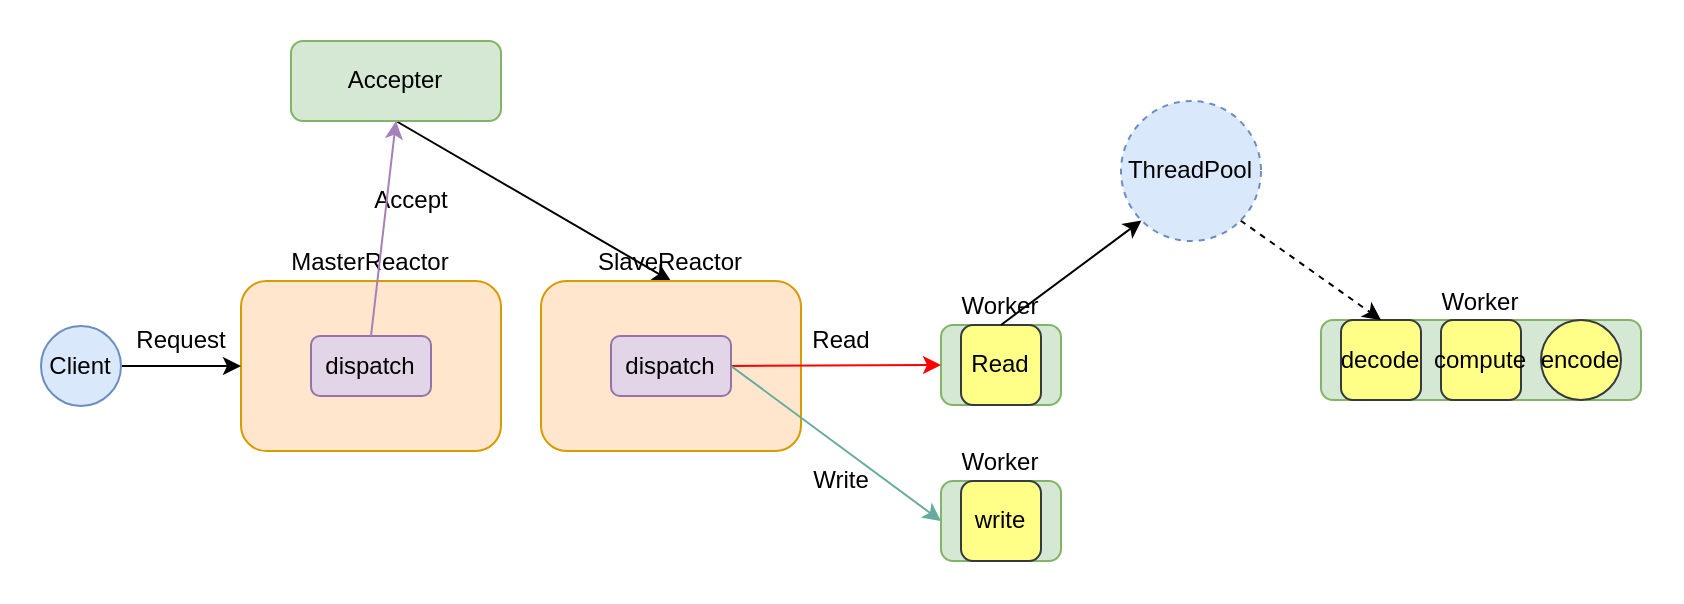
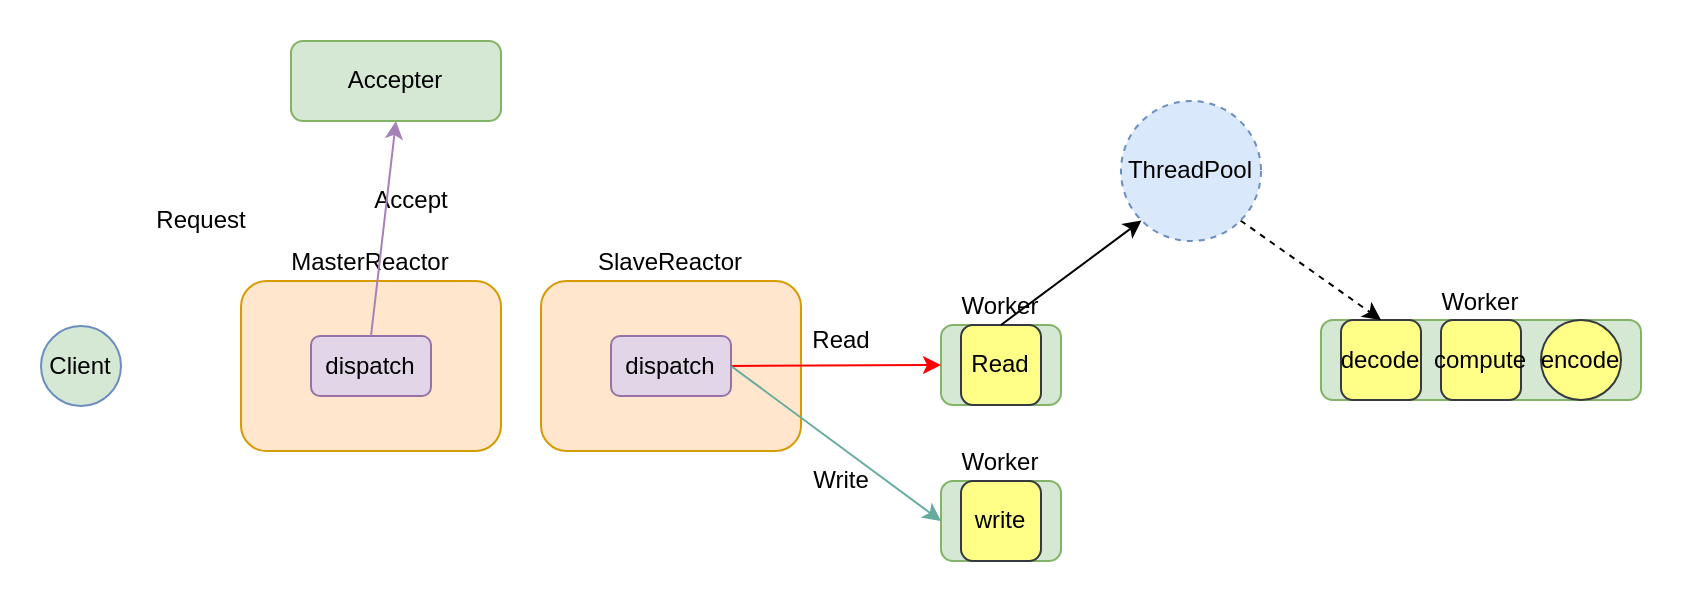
- <mxCell id="5" style="rounded=0;orthogonalLoop=1;jettySize=auto;html=1;entryX=0.5;entryY=0;entryDx=0;entryDy=0;exitX=0.5;exitY=1;exitDx=0;exitDy=0;" edge="1" parent="1" source="6" target="26"><mxGeometry relative="1" as="geometry" /></mxCell>
- <mxCell id="8" value="Request" style="text;html=1;align=center;verticalAlign=middle;resizable=0;points=[];;autosize=1;" parent="1" vertex="1"><mxGeometry x="60" y="160" width="60" height="20" as="geometry" /></mxCell>
+ <mxCell id="8" value="Request" style="text;html=1;align=center;verticalAlign=middle;resizable=0;points=[];;autosize=1;" parent="1" vertex="1"><mxGeometry x="70" y="100" width="60" height="20" as="geometry" /></mxCell>
- <mxCell id="4" value="Client" style="ellipse;whiteSpace=wrap;html=1;aspect=fixed;fillColor=#dae8fc;strokeColor=#6c8ebf;" parent="1" vertex="1"><mxGeometry x="20" y="162.5" width="40" height="40" as="geometry" /></mxCell>
+ <mxCell id="4" value="Client" style="ellipse;whiteSpace=wrap;html=1;aspect=fixed;fillColor=#d5e8d4;strokeColor=#6c8ebf;" parent="1" vertex="1"><mxGeometry x="20" y="162.5" width="40" height="40" as="geometry" /></mxCell>
- <mxCell id="3" style="rounded=0;orthogonalLoop=1;jettySize=auto;html=1;entryX=0;entryY=0.5;entryDx=0;entryDy=0;strokeColor=#000000;" parent="1" source="4" target="2" edge="1"><mxGeometry relative="1" as="geometry" /></mxCell>
